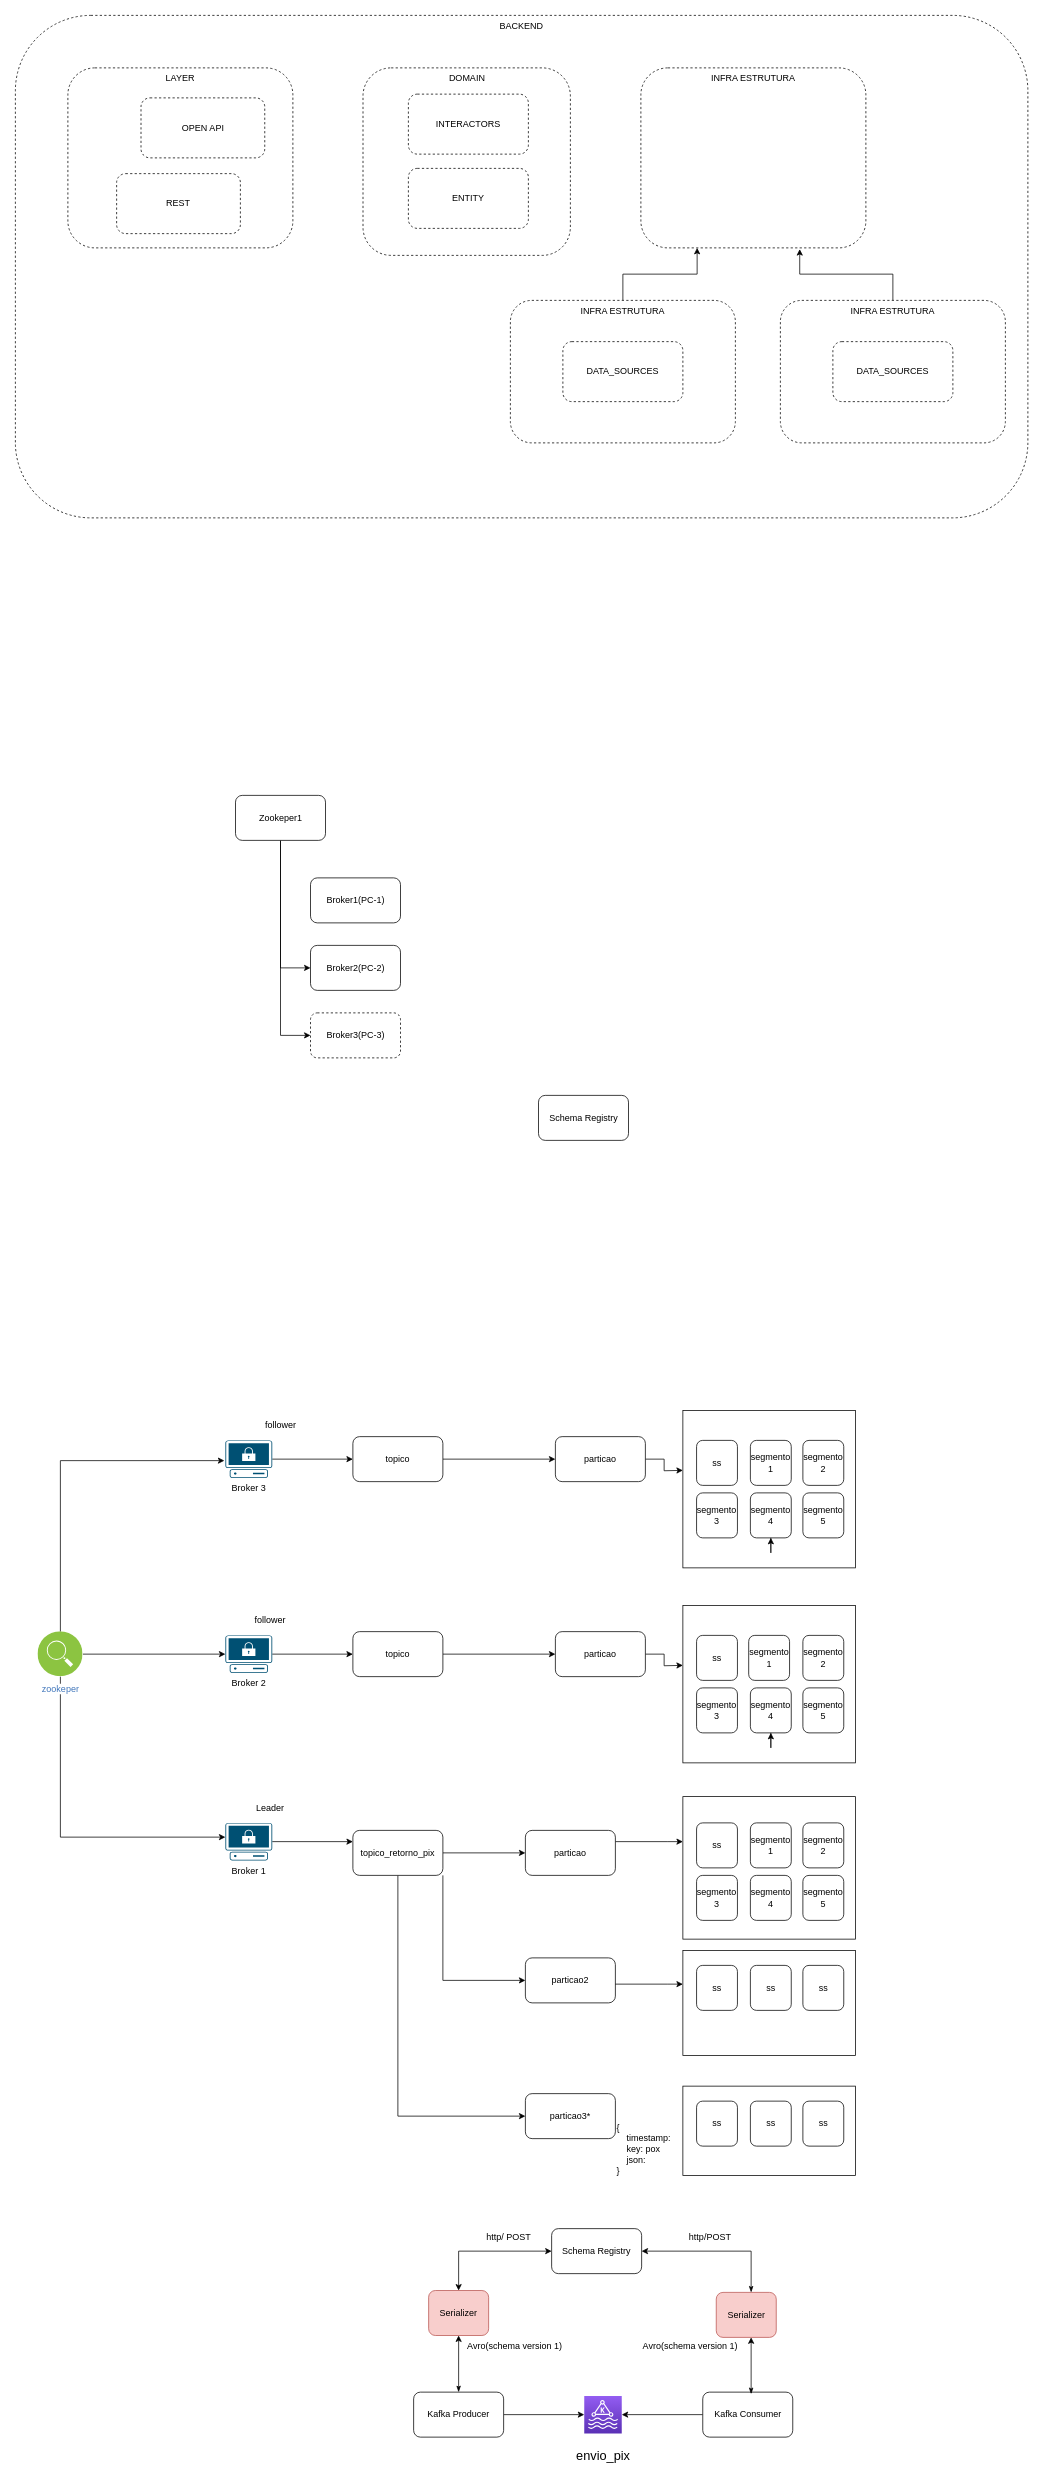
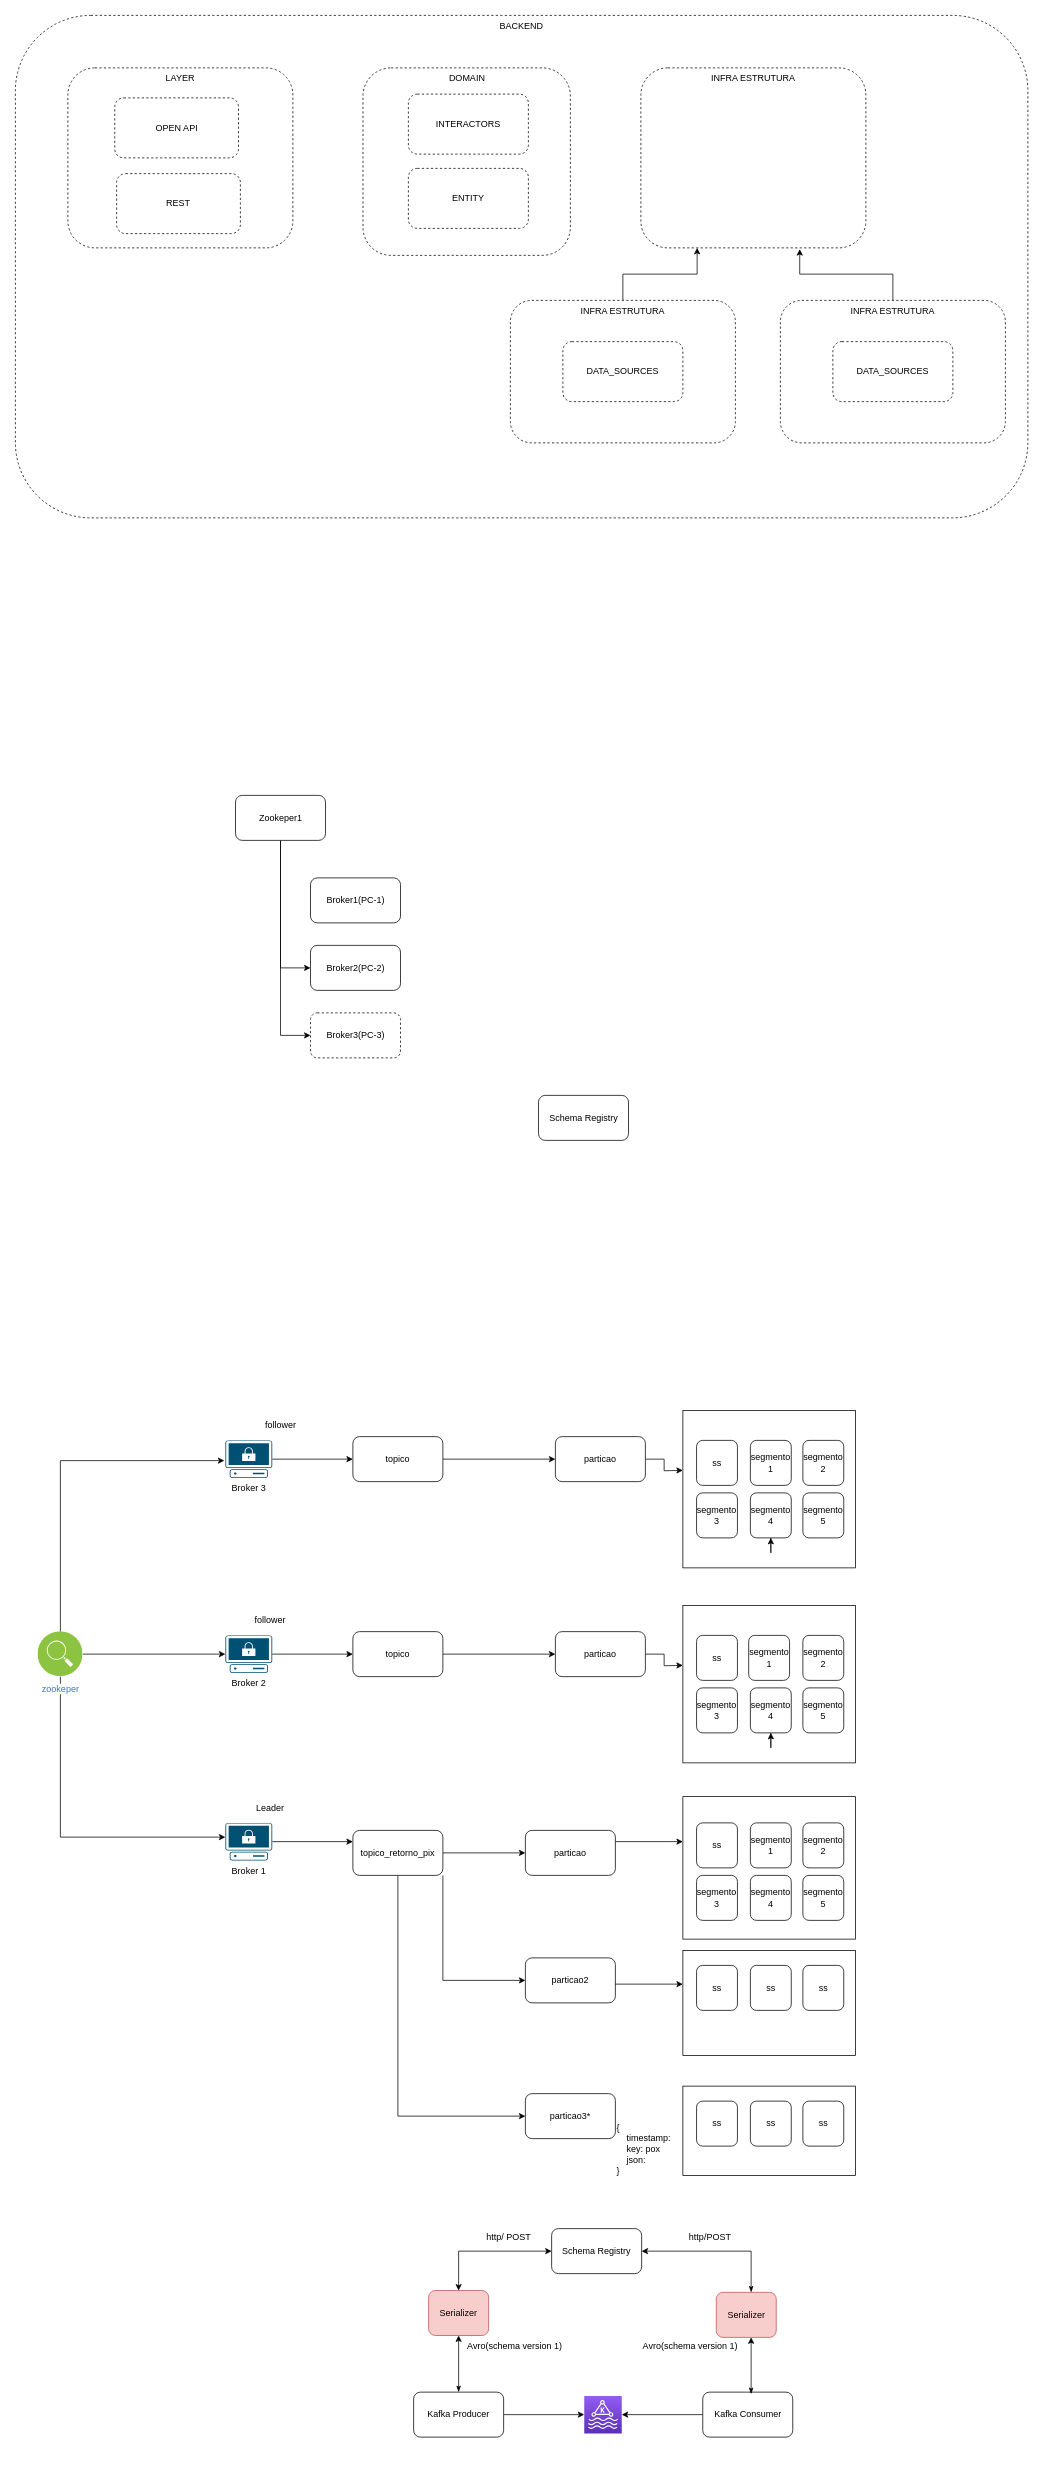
- <mxCell id="94" value="OPEN API" style="rounded=1;whiteSpace=wrap;html=1;dashed=1;" parent="1" vertex="1"><mxGeometry x="187.5" y="130" width="165" height="80" as="geometry" /></mxCell>
+ <mxCell id="94" value="OPEN API" style="rounded=1;whiteSpace=wrap;html=1;dashed=1;" parent="1" vertex="1"><mxGeometry x="152.5" y="130" width="165" height="80" as="geometry" /></mxCell>
- <mxCell id="93" value="envio_pix" style="text;html=1;strokeColor=none;fillColor=none;align=center;verticalAlign=middle;whiteSpace=wrap;rounded=0;fontSize=17;" parent="1" vertex="1"><mxGeometry x="774" y="3260" width="60" height="30" as="geometry" /></mxCell>
